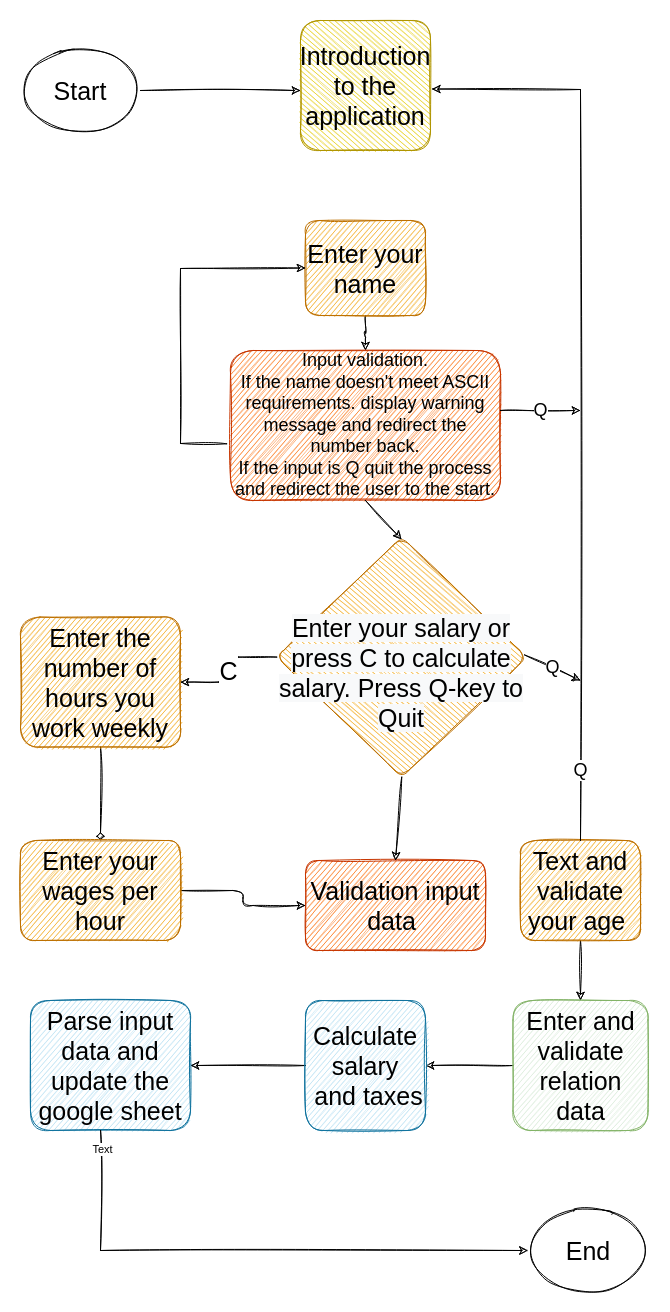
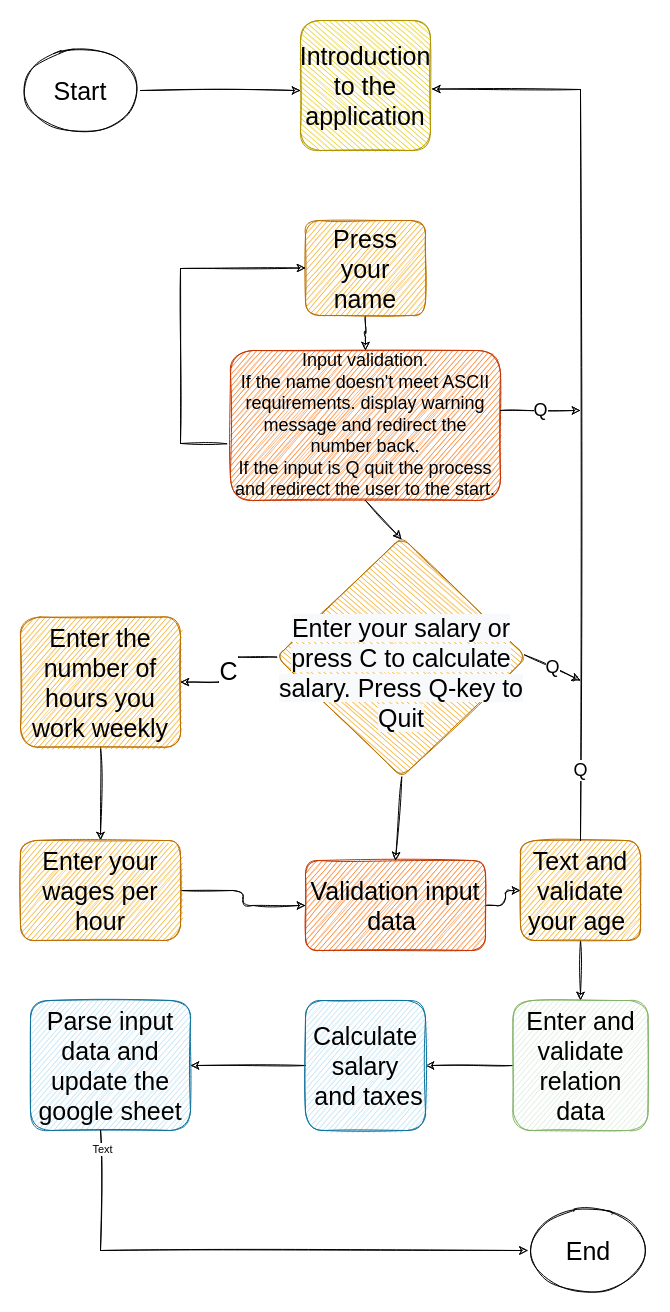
- <mxCell id="6" value="Enter your name" style="whiteSpace=wrap;html=1;fontSize=25;rounded=1;sketch=1;fillColor=#f0a30a;strokeColor=#BD7000;fontColor=#000000;fillStyle=auto;" parent="1" vertex="1"><mxGeometry x="305" y="220" width="120" height="95" as="geometry" /></mxCell>
+ <mxCell id="6" value="Press your name" style="whiteSpace=wrap;html=1;fontSize=25;rounded=1;sketch=1;fillColor=#f0a30a;strokeColor=#BD7000;fontColor=#000000;fillStyle=auto;" parent="1" vertex="1"><mxGeometry x="305" y="220" width="120" height="95" as="geometry" /></mxCell>
- <mxCell id="10" value="" style="edgeStyle=orthogonalEdgeStyle;rounded=1;orthogonalLoop=1;jettySize=auto;html=1;fontSize=25;sketch=1;endArrow=diamond;" parent="1" source="11" target="13" edge="1"><mxGeometry relative="1" as="geometry" /></mxCell>
+ <mxCell id="10" value="" style="edgeStyle=orthogonalEdgeStyle;rounded=1;orthogonalLoop=1;jettySize=auto;html=1;fontSize=25;sketch=1;" parent="1" source="11" target="13" edge="1"><mxGeometry relative="1" as="geometry" /></mxCell>
+ <mxCell id="14" value="" style="edgeStyle=orthogonalEdgeStyle;rounded=1;orthogonalLoop=1;jettySize=auto;html=1;fontSize=25;sketch=1;" parent="1" source="15" target="18" edge="1"><mxGeometry relative="1" as="geometry" /></mxCell>
